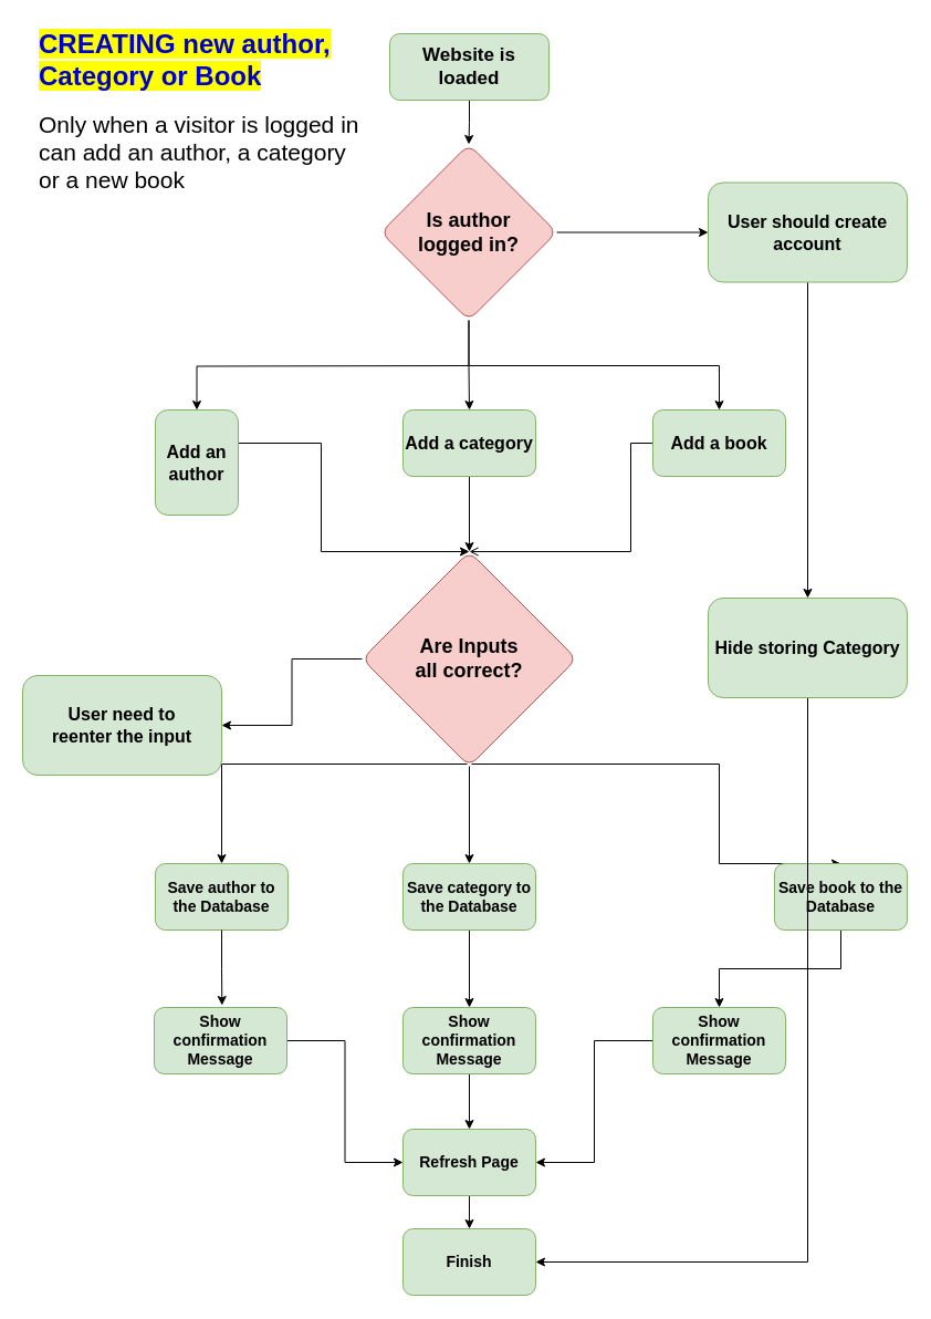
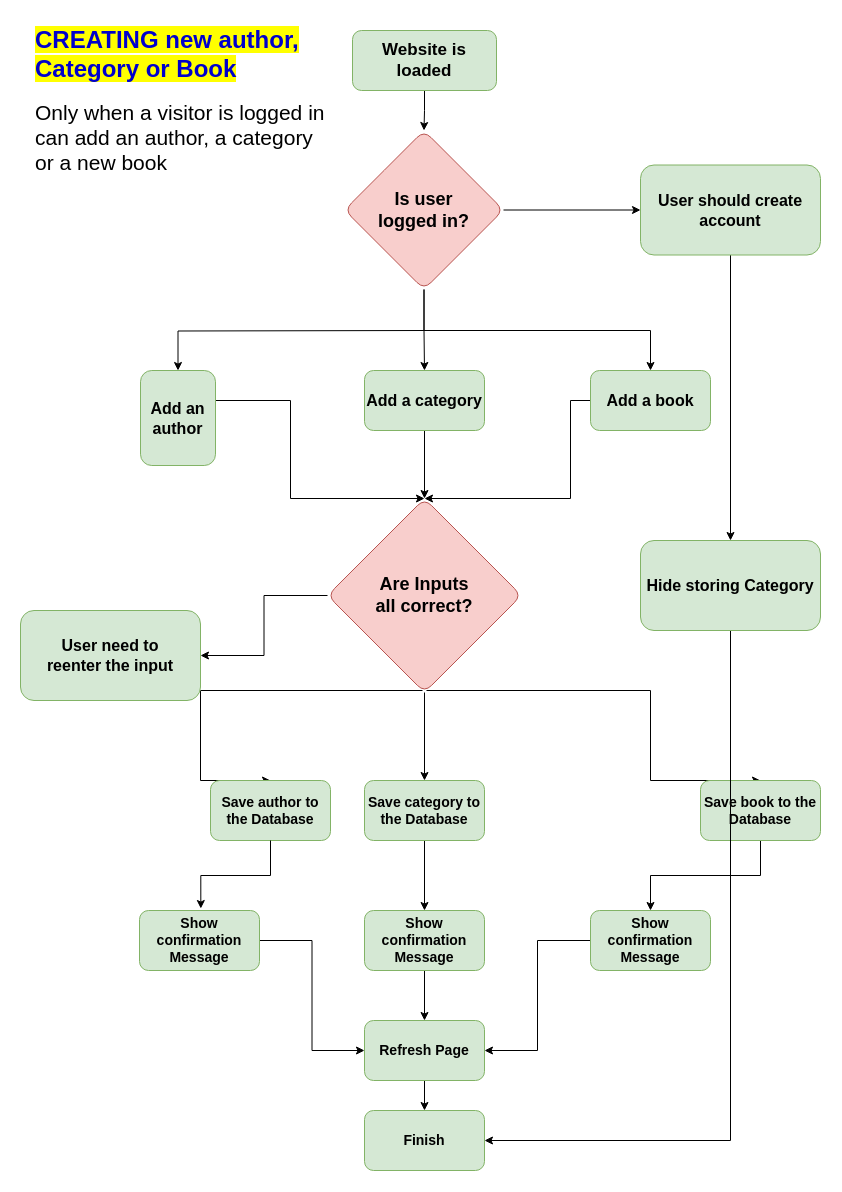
- <mxCell id="8" value="&lt;font style=&quot;font-size: 18px;&quot;&gt;Is author &lt;br&gt;logged in?&lt;/font&gt;" style="rhombus;whiteSpace=wrap;html=1;rounded=1;fontStyle=1;fillColor=#f8cecc;strokeColor=#b85450;" vertex="1" parent="1"><mxGeometry x="344" y="130" width="159" height="159" as="geometry" /></mxCell>
+ <mxCell id="8" value="&lt;font style=&quot;font-size: 18px;&quot;&gt;Is user &lt;br&gt;logged in?&lt;/font&gt;" style="rhombus;whiteSpace=wrap;html=1;rounded=1;fontStyle=1;fillColor=#f8cecc;strokeColor=#b85450;" vertex="1" parent="1"><mxGeometry x="344" y="130" width="159" height="159" as="geometry" /></mxCell>
- <mxCell id="13" style="edgeStyle=orthogonalEdgeStyle;rounded=0;orthogonalLoop=1;jettySize=auto;html=1;entryX=0.5;entryY=0;entryDx=0;entryDy=0;endArrow=open;" edge="1" parent="1" source="14" target="19"><mxGeometry relative="1" as="geometry"><Array as="points"><mxPoint x="570" y="400" /><mxPoint x="570" y="498" /></Array></mxGeometry></mxCell>
+ <mxCell id="13" style="edgeStyle=orthogonalEdgeStyle;rounded=0;orthogonalLoop=1;jettySize=auto;html=1;entryX=0.5;entryY=0;entryDx=0;entryDy=0;" edge="1" parent="1" source="14" target="19"><mxGeometry relative="1" as="geometry"><Array as="points"><mxPoint x="570" y="400" /><mxPoint x="570" y="498" /></Array></mxGeometry></mxCell>
- <mxCell id="24" value="&lt;font style=&quot;font-size: 14px;&quot;&gt;&lt;b&gt;Save author to the Database&lt;/b&gt;&lt;/font&gt;" style="whiteSpace=wrap;html=1;rounded=1;fillColor=#d5e8d4;strokeColor=#82b366;" vertex="1" parent="1"><mxGeometry x="140" y="780" width="120" height="60" as="geometry" /></mxCell>
+ <mxCell id="24" value="&lt;font style=&quot;font-size: 14px;&quot;&gt;&lt;b&gt;Save author to the Database&lt;/b&gt;&lt;/font&gt;" style="whiteSpace=wrap;html=1;rounded=1;fillColor=#d5e8d4;strokeColor=#82b366;" vertex="1" parent="1"><mxGeometry x="210" y="780" width="120" height="60" as="geometry" /></mxCell>
